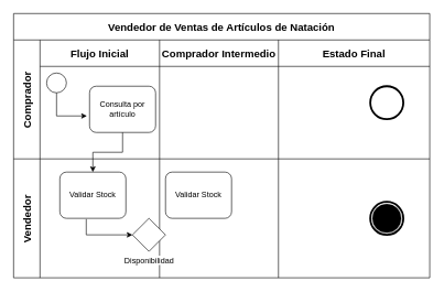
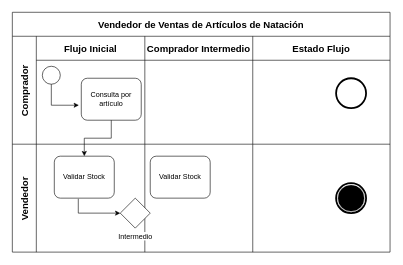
- <mxCell id="9" value="Estado Final" style="swimlane;swimlaneHead=0;swimlaneBody=0;fontStyle=1;strokeColor=inherit;connectable=0;fillColor=none;startSize=40;collapsible=0;recursiveResize=0;expand=0;fontSize=16;" vertex="1" parent="3"><mxGeometry x="401" width="229" height="180" as="geometry"><mxRectangle width="229" height="180" as="alternateBounds" /></mxGeometry></mxCell>
+ <mxCell id="9" value="Estado Flujo" style="swimlane;swimlaneHead=0;swimlaneBody=0;fontStyle=1;strokeColor=inherit;connectable=0;fillColor=none;startSize=40;collapsible=0;recursiveResize=0;expand=0;fontSize=16;" vertex="1" parent="3"><mxGeometry x="401" width="229" height="180" as="geometry"><mxRectangle width="229" height="180" as="alternateBounds" /></mxGeometry></mxCell>
- <mxCell id="15" value="Disponibilidad" style="points=[[0.25,0.25,0],[0.5,0,0],[0.75,0.25,0],[1,0.5,0],[0.75,0.75,0],[0.5,1,0],[0.25,0.75,0],[0,0.5,0]];shape=mxgraph.bpmn.gateway2;html=1;verticalLabelPosition=bottom;labelBackgroundColor=#ffffff;verticalAlign=top;align=center;perimeter=rhombusPerimeter;outlineConnect=0;outline=none;symbol=none;" vertex="1" parent="12"><mxGeometry x="140" y="90" width="50" height="50" as="geometry" /></mxCell>
+ <mxCell id="15" value="Intermedio" style="points=[[0.25,0.25,0],[0.5,0,0],[0.75,0.25,0],[1,0.5,0],[0.75,0.75,0],[0.5,1,0],[0.25,0.75,0],[0,0.5,0]];shape=mxgraph.bpmn.gateway2;html=1;verticalLabelPosition=bottom;labelBackgroundColor=#ffffff;verticalAlign=top;align=center;perimeter=rhombusPerimeter;outlineConnect=0;outline=none;symbol=none;" vertex="1" parent="12"><mxGeometry x="140" y="90" width="50" height="50" as="geometry" /></mxCell>
